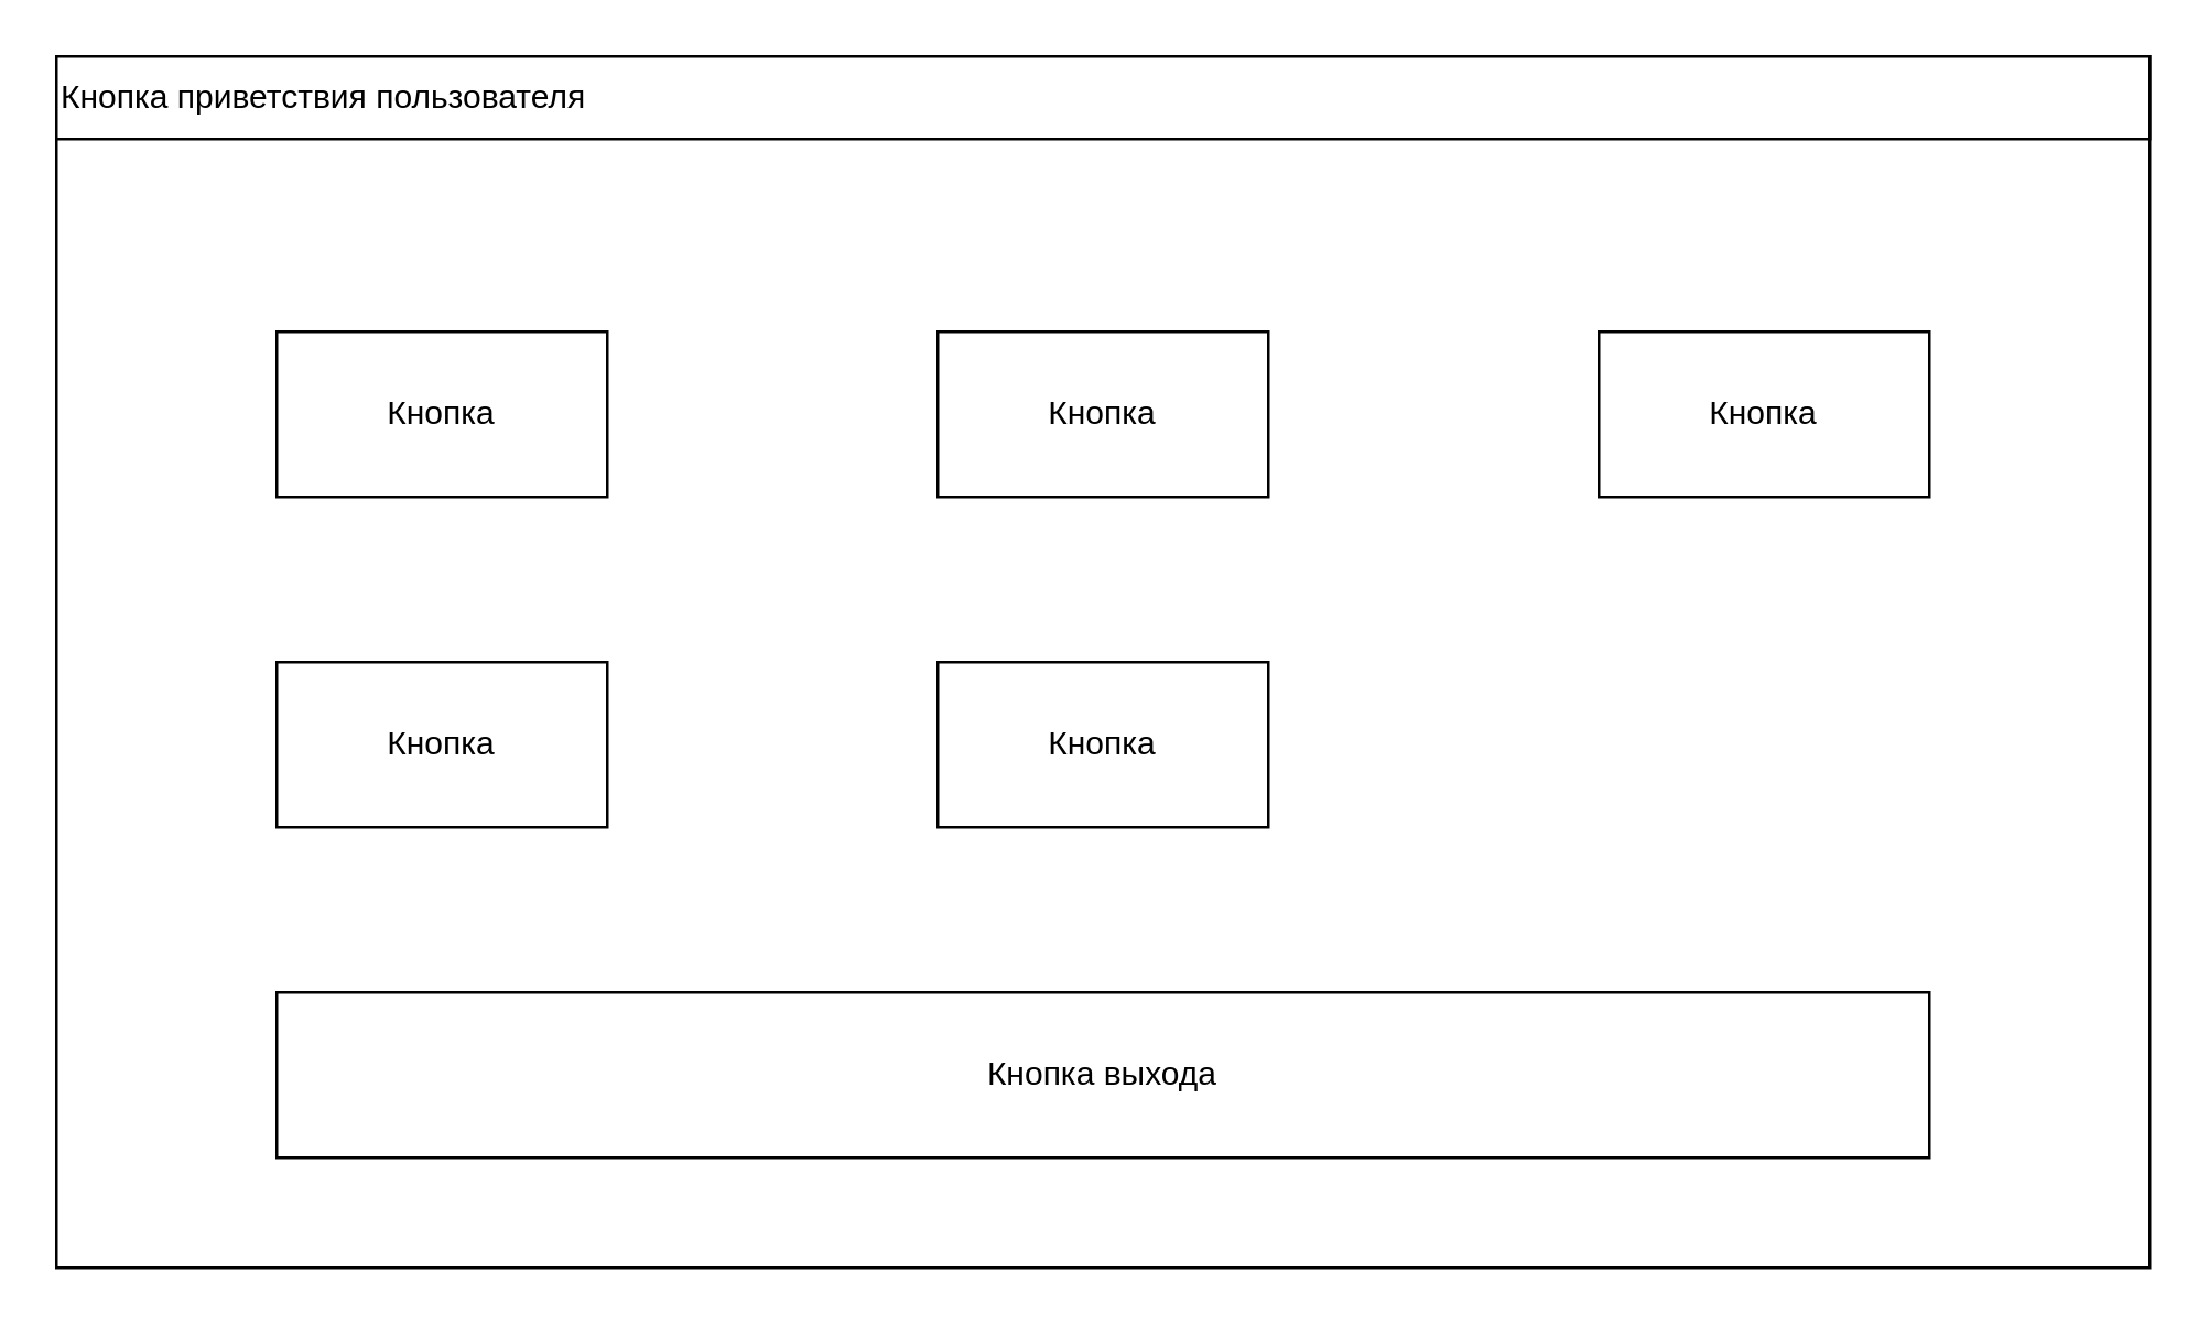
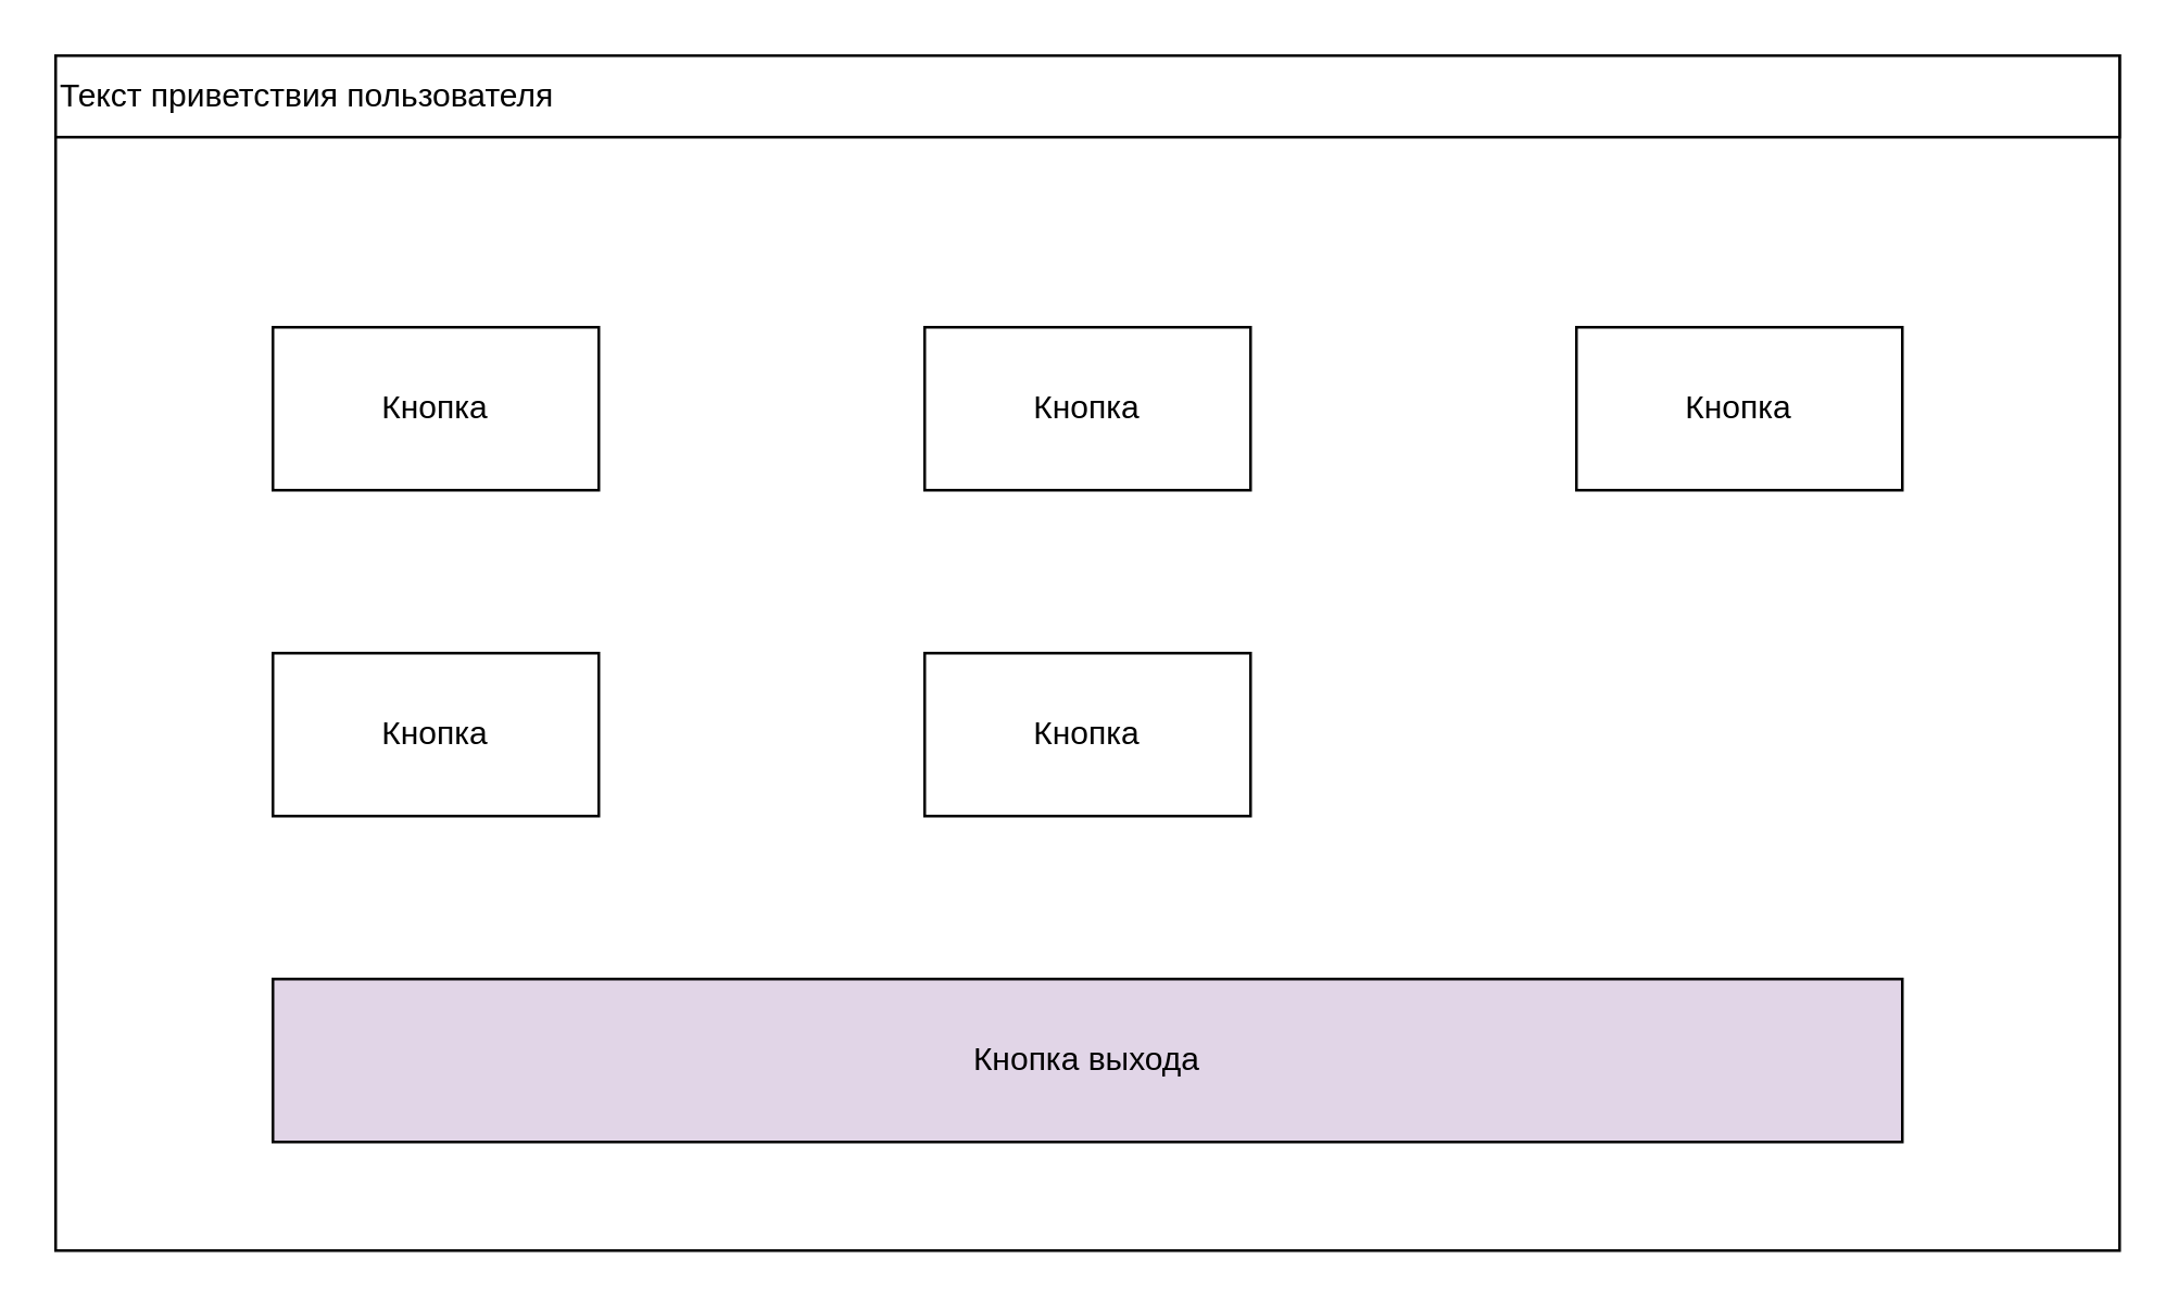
- <mxCell id="3" value="Кнопка приветствия пользователя" style="rounded=0;whiteSpace=wrap;html=1;align=left;" vertex="1" parent="1"><mxGeometry x="20" y="20" width="760" height="30" as="geometry" /></mxCell>
+ <mxCell id="3" value="Текст приветствия пользователя" style="rounded=0;whiteSpace=wrap;html=1;align=left;" vertex="1" parent="1"><mxGeometry x="20" y="20" width="760" height="30" as="geometry" /></mxCell>
- <mxCell id="9" value="Кнопка выхода" style="rounded=0;whiteSpace=wrap;html=1;" vertex="1" parent="1"><mxGeometry x="100" y="360" width="600" height="60" as="geometry" /></mxCell>
+ <mxCell id="9" value="Кнопка выхода" style="rounded=0;whiteSpace=wrap;html=1;fillColor=#e1d5e7;" vertex="1" parent="1"><mxGeometry x="100" y="360" width="600" height="60" as="geometry" /></mxCell>
